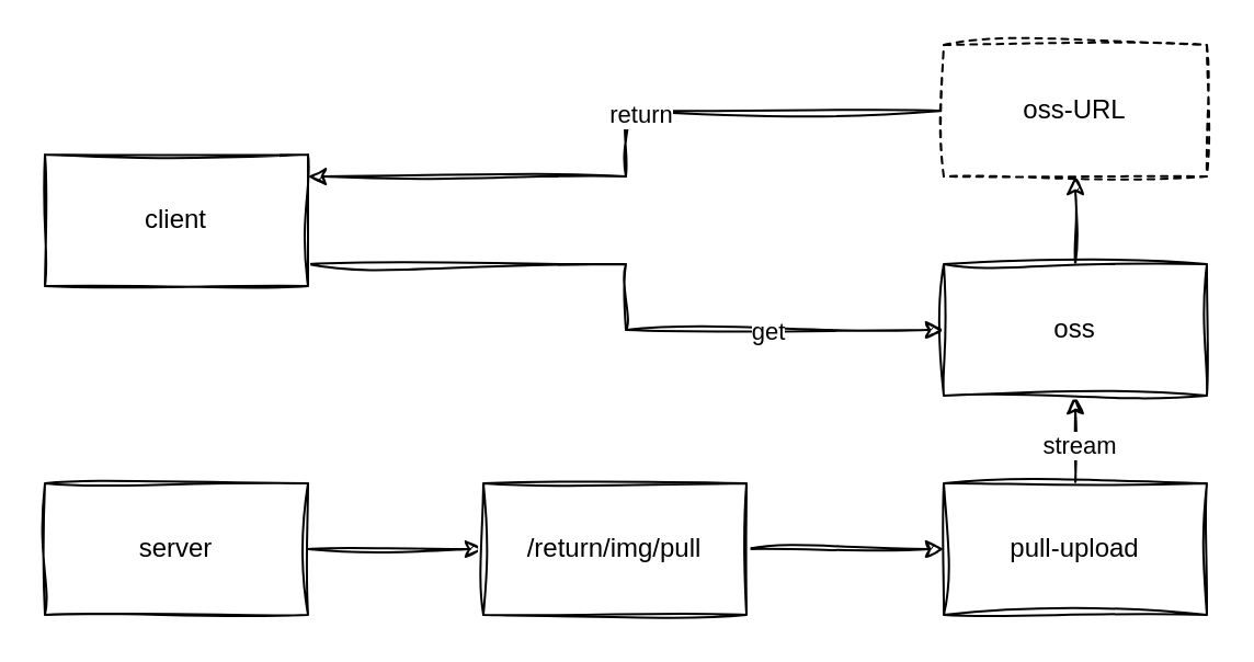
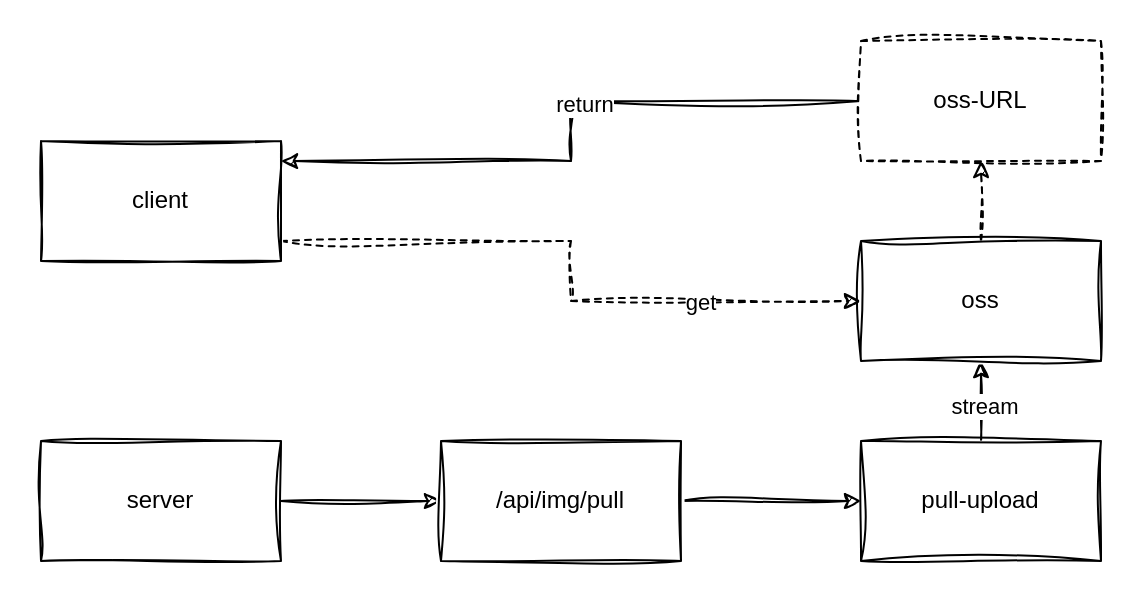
- <mxCell id="14" value="" style="edgeStyle=orthogonalEdgeStyle;rounded=0;orthogonalLoop=1;jettySize=auto;html=1;sketch=1;curveFitting=1;jiggle=2;" parent="1" source="15" target="18" edge="1"><mxGeometry relative="1" as="geometry" /></mxCell>
+ <mxCell id="14" value="" style="edgeStyle=orthogonalEdgeStyle;rounded=0;orthogonalLoop=1;jettySize=auto;html=1;sketch=1;curveFitting=1;jiggle=2;dashed=1;" parent="1" source="15" target="18" edge="1"><mxGeometry relative="1" as="geometry" /></mxCell>
- <mxCell id="6" style="edgeStyle=orthogonalEdgeStyle;rounded=0;orthogonalLoop=1;jettySize=auto;html=1;entryX=0;entryY=0.5;entryDx=0;entryDy=0;sketch=1;curveFitting=1;jiggle=2;" parent="1" source="8" target="15" edge="1"><mxGeometry relative="1" as="geometry"><Array as="points"><mxPoint x="285" y="120" /><mxPoint x="285" y="150" /></Array></mxGeometry></mxCell>
+ <mxCell id="6" style="edgeStyle=orthogonalEdgeStyle;rounded=0;orthogonalLoop=1;jettySize=auto;html=1;entryX=0;entryY=0.5;entryDx=0;entryDy=0;sketch=1;curveFitting=1;jiggle=2;dashed=1;" parent="1" source="8" target="15" edge="1"><mxGeometry relative="1" as="geometry"><Array as="points"><mxPoint x="285" y="120" /><mxPoint x="285" y="150" /></Array></mxGeometry></mxCell>
- <mxCell id="10" value="/return/img/pull" style="rounded=0;whiteSpace=wrap;html=1;sketch=1;curveFitting=1;jiggle=2;" parent="1" vertex="1"><mxGeometry x="220" y="220" width="120" height="60" as="geometry" /></mxCell>
+ <mxCell id="10" value="/api/img/pull" style="rounded=0;whiteSpace=wrap;html=1;sketch=1;curveFitting=1;jiggle=2;" parent="1" vertex="1"><mxGeometry x="220" y="220" width="120" height="60" as="geometry" /></mxCell>
